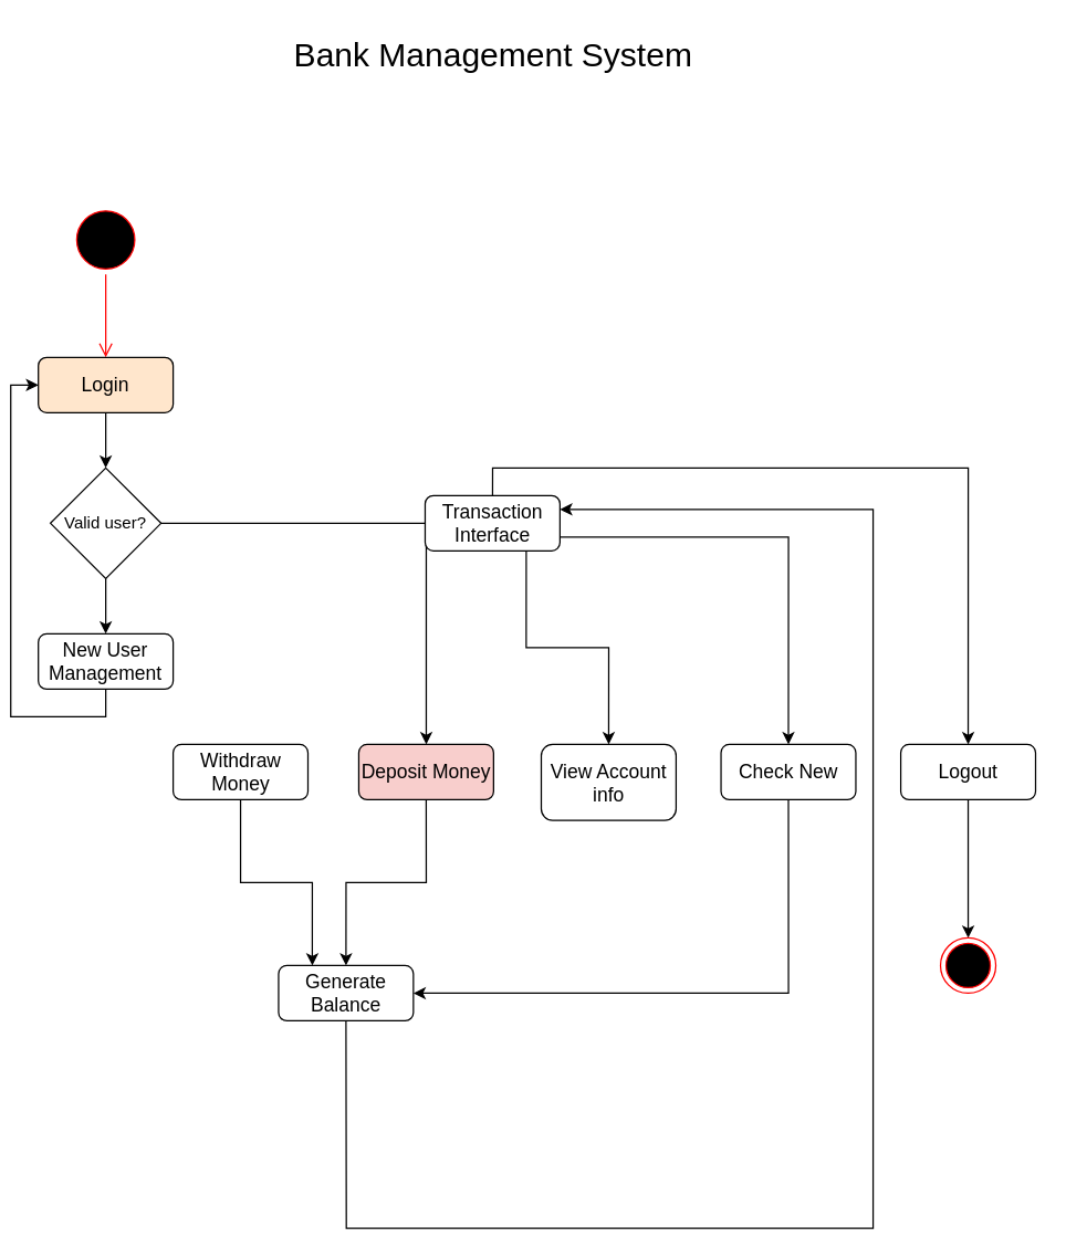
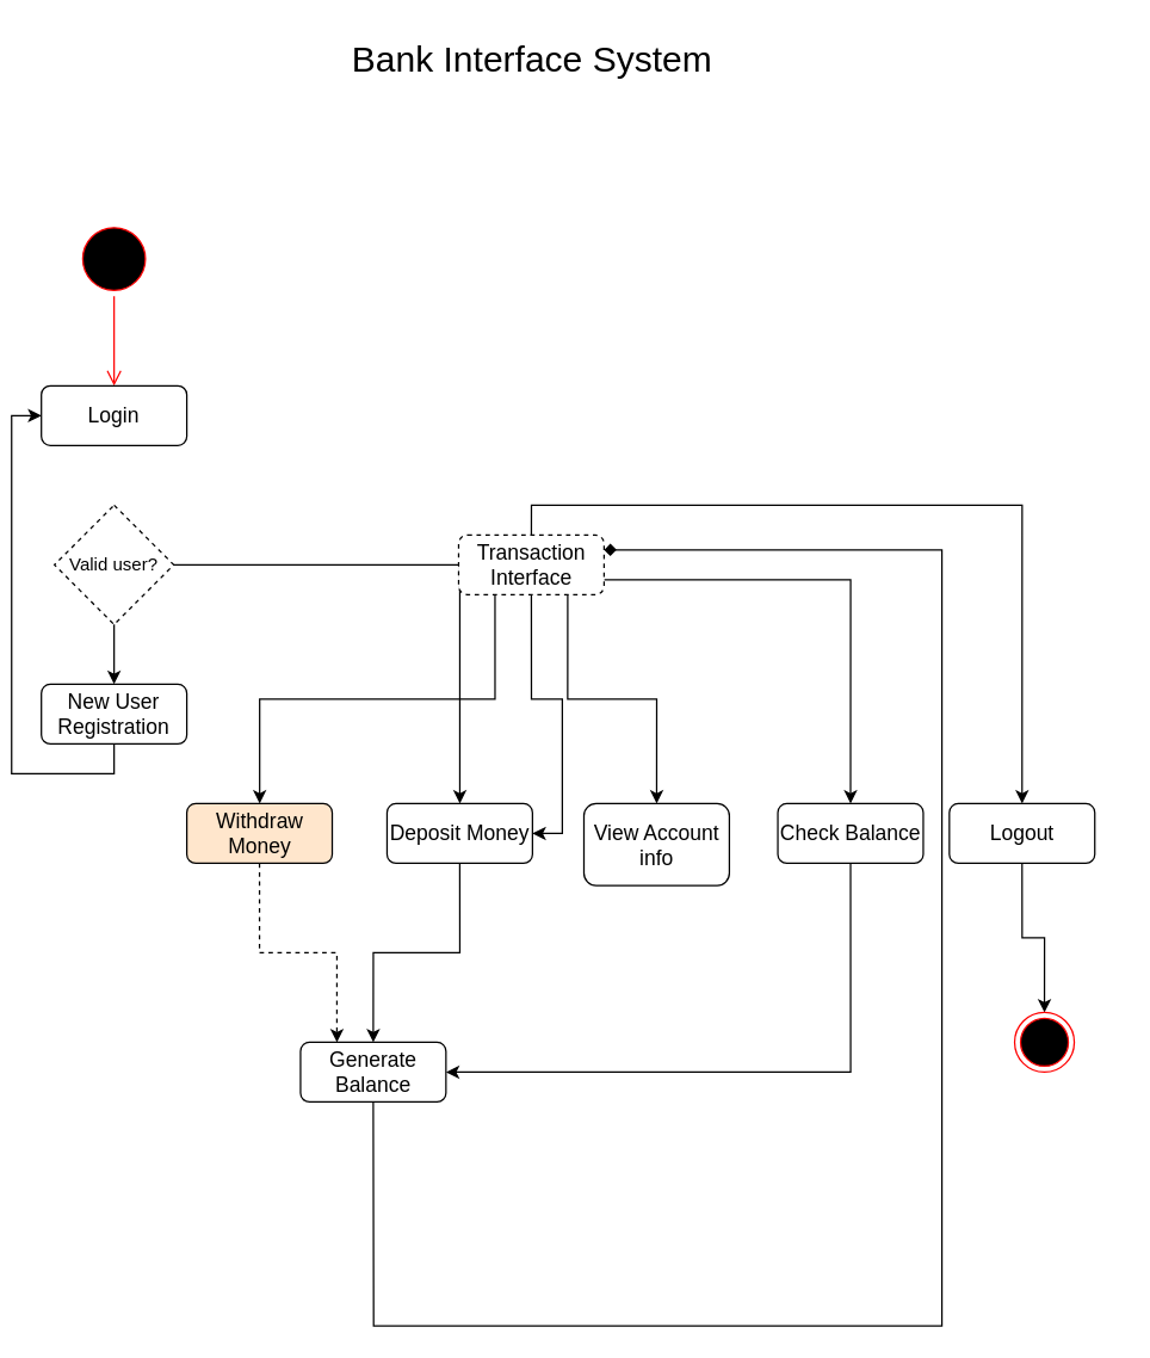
- <mxCell id="29" value="&lt;font style=&quot;font-size: 24px;&quot;&gt;Bank Management System&lt;/font&gt;" style="text;html=1;align=center;verticalAlign=middle;resizable=0;points=[];autosize=1;strokeColor=none;fillColor=none;" vertex="1" parent="1"><mxGeometry x="194" y="20" width="310" height="40" as="geometry" /></mxCell>
+ <mxCell id="29" value="&lt;font style=&quot;font-size: 24px;&quot;&gt;Bank Interface System&lt;/font&gt;" style="text;html=1;align=center;verticalAlign=middle;resizable=0;points=[];autosize=1;strokeColor=none;fillColor=none;" vertex="1" parent="1"><mxGeometry x="194" y="20" width="310" height="40" as="geometry" /></mxCell>
- <mxCell id="5" value="&lt;font style=&quot;font-size: 14px;&quot;&gt;Login&lt;/font&gt;" style="rounded=1;whiteSpace=wrap;html=1;fillColor=#ffe6cc;" vertex="1" parent="1"><mxGeometry x="20.25" y="258" width="97.5" height="40" as="geometry" /></mxCell>
+ <mxCell id="5" value="&lt;font style=&quot;font-size: 14px;&quot;&gt;Login&lt;/font&gt;" style="rounded=1;whiteSpace=wrap;html=1;" vertex="1" parent="1"><mxGeometry x="20.25" y="258" width="97.5" height="40" as="geometry" /></mxCell>
- <mxCell id="4" style="edgeStyle=orthogonalEdgeStyle;rounded=0;orthogonalLoop=1;jettySize=auto;html=1;exitX=0.5;exitY=1;exitDx=0;exitDy=0;entryX=0.5;entryY=0;entryDx=0;entryDy=0;" edge="1" parent="1" source="5" target="8"><mxGeometry relative="1" as="geometry" /></mxCell>
- <mxCell id="27" value="" style="endArrow=classic;html=1;rounded=0;exitX=0.5;exitY=1;exitDx=0;exitDy=0;entryX=1;entryY=0.25;entryDx=0;entryDy=0;" edge="1" parent="1" source="26" target="16"><mxGeometry width="50" height="50" relative="1" as="geometry"><mxPoint x="584" y="698" as="sourcePoint" /><mxPoint x="464" y="228" as="targetPoint" /><Array as="points"><mxPoint x="243" y="888" /><mxPoint x="624" y="888" /><mxPoint x="624" y="368" /></Array></mxGeometry></mxCell>
+ <mxCell id="27" value="" style="endArrow=diamond;html=1;rounded=0;exitX=0.5;exitY=1;exitDx=0;exitDy=0;entryX=1;entryY=0.25;entryDx=0;entryDy=0;" edge="1" parent="1" source="26" target="16"><mxGeometry width="50" height="50" relative="1" as="geometry"><mxPoint x="584" y="698" as="sourcePoint" /><mxPoint x="464" y="228" as="targetPoint" /><Array as="points"><mxPoint x="243" y="888" /><mxPoint x="624" y="888" /><mxPoint x="624" y="368" /></Array></mxGeometry></mxCell>
- <mxCell id="8" value="Valid user?" style="rhombus;whiteSpace=wrap;html=1;" vertex="1" parent="1"><mxGeometry x="29" y="338" width="80" height="80" as="geometry" /></mxCell>
+ <mxCell id="8" value="Valid user?" style="rhombus;whiteSpace=wrap;html=1;dashed=1;" vertex="1" parent="1"><mxGeometry x="29" y="338" width="80" height="80" as="geometry" /></mxCell>
- <mxCell id="16" value="&lt;span style=&quot;font-size: 14px;&quot;&gt;Transaction Interface&lt;/span&gt;" style="rounded=1;whiteSpace=wrap;html=1;" vertex="1" parent="1"><mxGeometry x="300" y="358" width="97.5" height="40" as="geometry" /></mxCell>
+ <mxCell id="16" value="&lt;span style=&quot;font-size: 14px;&quot;&gt;Transaction Interface&lt;/span&gt;" style="rounded=1;whiteSpace=wrap;html=1;dashed=1;" vertex="1" parent="1"><mxGeometry x="300" y="358" width="97.5" height="40" as="geometry" /></mxCell>
+ <mxCell id="11" style="edgeStyle=orthogonalEdgeStyle;rounded=0;orthogonalLoop=1;jettySize=auto;html=1;exitX=0.25;exitY=1;exitDx=0;exitDy=0;" edge="1" parent="1" source="16" target="18"><mxGeometry relative="1" as="geometry" /></mxCell>
+ <mxCell id="12" style="edgeStyle=orthogonalEdgeStyle;rounded=0;orthogonalLoop=1;jettySize=auto;html=1;exitX=0.5;exitY=1;exitDx=0;exitDy=0;entryX=1;entryY=0.5;entryDx=0;entryDy=0;" edge="1" parent="1" source="16" target="20"><mxGeometry relative="1" as="geometry" /></mxCell>
- <mxCell id="10" value="&lt;font style=&quot;font-size: 14px;&quot;&gt;New User Management&lt;/font&gt;" style="rounded=1;whiteSpace=wrap;html=1;" vertex="1" parent="1"><mxGeometry x="20.25" y="458" width="97.5" height="40" as="geometry" /></mxCell>
+ <mxCell id="10" value="&lt;font style=&quot;font-size: 14px;&quot;&gt;New User Registration&lt;/font&gt;" style="rounded=1;whiteSpace=wrap;html=1;" vertex="1" parent="1"><mxGeometry x="20.25" y="458" width="97.5" height="40" as="geometry" /></mxCell>
- <mxCell id="18" value="&lt;span style=&quot;font-size: 14px;&quot;&gt;Withdraw Money&lt;/span&gt;" style="rounded=1;whiteSpace=wrap;html=1;" vertex="1" parent="1"><mxGeometry x="117.75" y="538" width="97.5" height="40" as="geometry" /></mxCell>
+ <mxCell id="18" value="&lt;span style=&quot;font-size: 14px;&quot;&gt;Withdraw Money&lt;/span&gt;" style="rounded=1;whiteSpace=wrap;html=1;fillColor=#ffe6cc;" vertex="1" parent="1"><mxGeometry x="117.75" y="538" width="97.5" height="40" as="geometry" /></mxCell>
- <mxCell id="20" value="&lt;span style=&quot;font-size: 14px;&quot;&gt;Deposit&amp;nbsp;Money&lt;/span&gt;" style="rounded=1;whiteSpace=wrap;html=1;fillColor=#f8cecc;" vertex="1" parent="1"><mxGeometry x="252" y="538" width="97.5" height="40" as="geometry" /></mxCell>
+ <mxCell id="20" value="&lt;span style=&quot;font-size: 14px;&quot;&gt;Deposit&amp;nbsp;Money&lt;/span&gt;" style="rounded=1;whiteSpace=wrap;html=1;" vertex="1" parent="1"><mxGeometry x="252" y="538" width="97.5" height="40" as="geometry" /></mxCell>
- <mxCell id="23" value="&lt;span style=&quot;font-size: 14px;&quot;&gt;Check New&lt;/span&gt;" style="rounded=1;whiteSpace=wrap;html=1;" vertex="1" parent="1"><mxGeometry x="514" y="538" width="97.5" height="40" as="geometry" /></mxCell>
+ <mxCell id="23" value="&lt;span style=&quot;font-size: 14px;&quot;&gt;Check Balance&lt;/span&gt;" style="rounded=1;whiteSpace=wrap;html=1;" vertex="1" parent="1"><mxGeometry x="514" y="538" width="97.5" height="40" as="geometry" /></mxCell>
- <mxCell id="25" value="&lt;span style=&quot;font-size: 14px;&quot;&gt;Logout&lt;/span&gt;" style="rounded=1;whiteSpace=wrap;html=1;" vertex="1" parent="1"><mxGeometry x="644" y="538" width="97.5" height="40" as="geometry" /></mxCell>
+ <mxCell id="25" value="&lt;span style=&quot;font-size: 14px;&quot;&gt;Logout&lt;/span&gt;" style="rounded=1;whiteSpace=wrap;html=1;" vertex="1" parent="1"><mxGeometry x="629" y="538" width="97.5" height="40" as="geometry" /></mxCell>
- <mxCell id="17" style="edgeStyle=orthogonalEdgeStyle;rounded=0;orthogonalLoop=1;jettySize=auto;html=1;exitX=0.5;exitY=1;exitDx=0;exitDy=0;entryX=0.25;entryY=0;entryDx=0;entryDy=0;" edge="1" parent="1" source="18" target="26"><mxGeometry relative="1" as="geometry" /></mxCell>
+ <mxCell id="17" style="edgeStyle=orthogonalEdgeStyle;rounded=0;orthogonalLoop=1;jettySize=auto;html=1;exitX=0.5;exitY=1;exitDx=0;exitDy=0;entryX=0.25;entryY=0;entryDx=0;entryDy=0;dashed=1;" edge="1" parent="1" source="18" target="26"><mxGeometry relative="1" as="geometry" /></mxCell>
